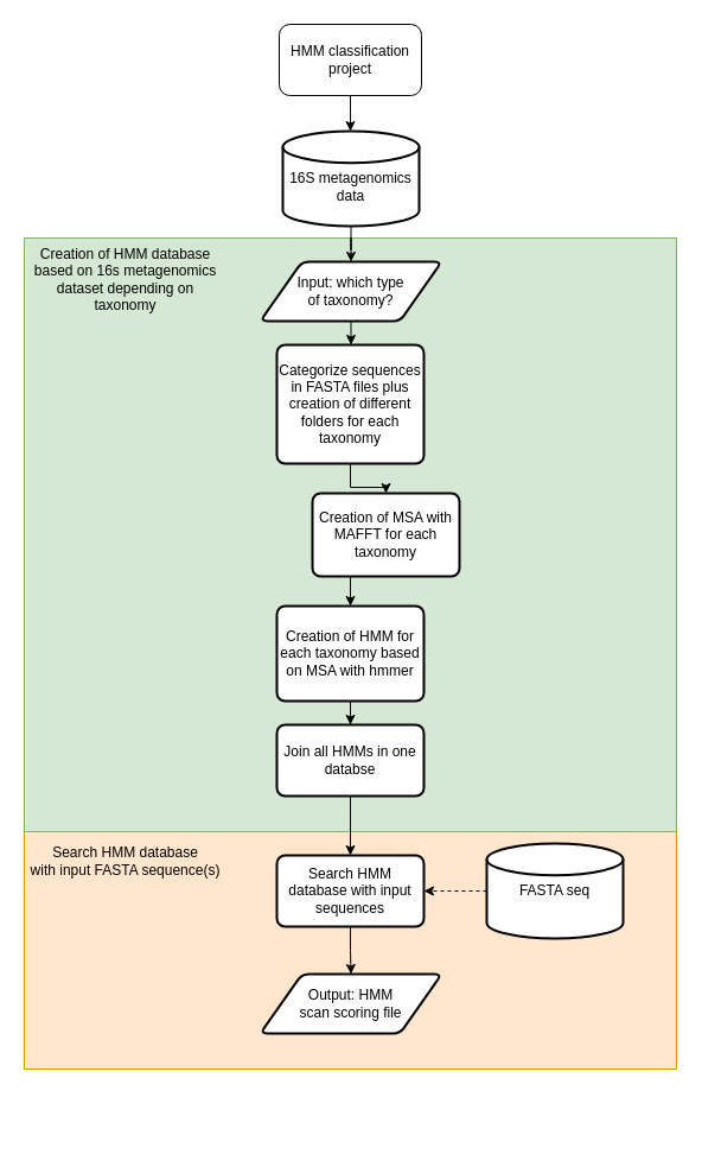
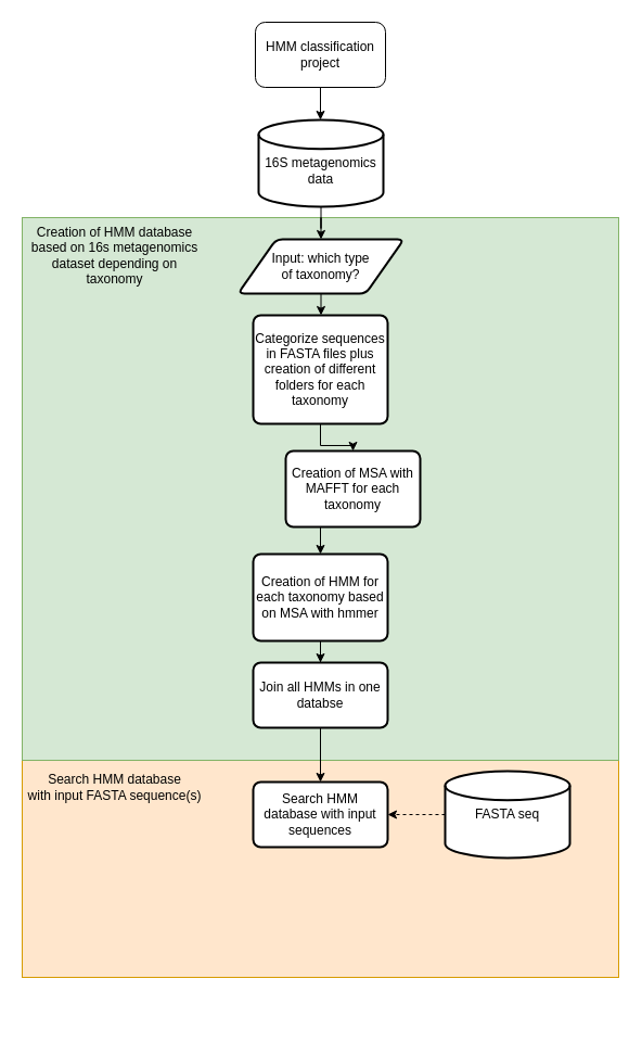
- <mxCell id="19" style="edgeStyle=orthogonalEdgeStyle;rounded=0;orthogonalLoop=1;jettySize=auto;html=1;" edge="1" parent="2" source="14" target="18"><mxGeometry relative="1" as="geometry" /></mxCell>
- <mxCell id="18" value="&lt;div&gt;Output: HMM &lt;br&gt;&lt;/div&gt;&lt;div&gt;scan scoring file&lt;/div&gt;" style="shape=parallelogram;html=1;strokeWidth=2;perimeter=parallelogramPerimeter;whiteSpace=wrap;rounded=1;arcSize=12;size=0.23;" vertex="1" parent="2"><mxGeometry x="199" y="620" width="153" height="50" as="geometry" /></mxCell>
